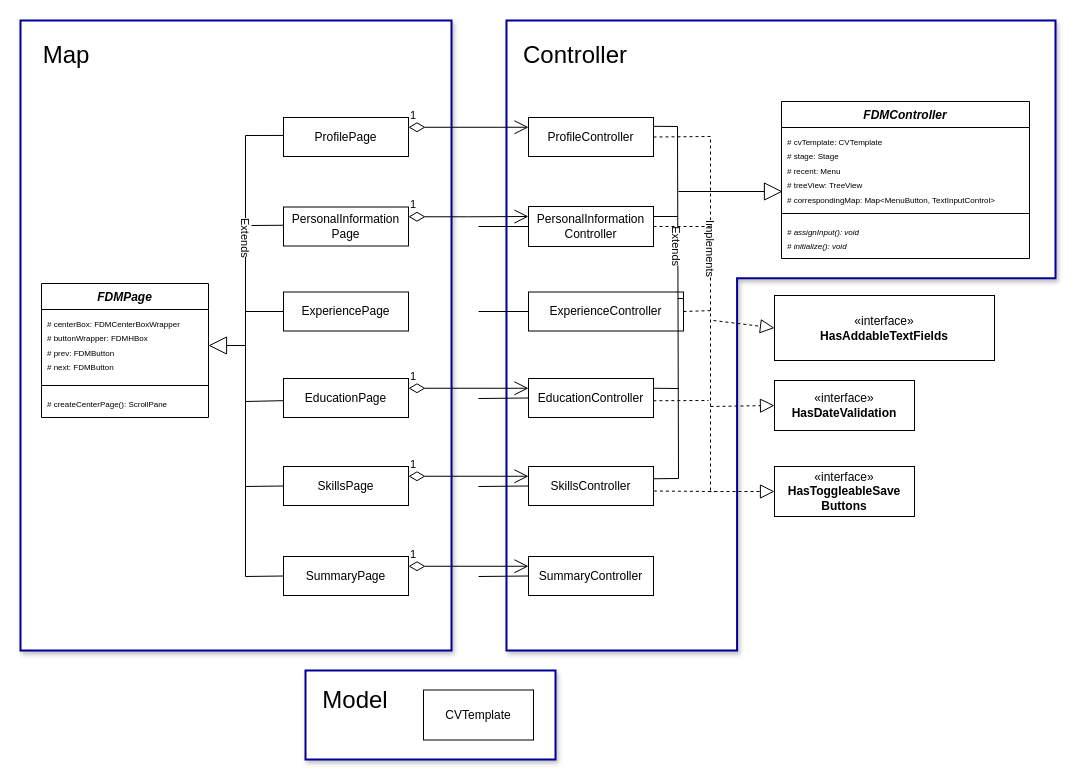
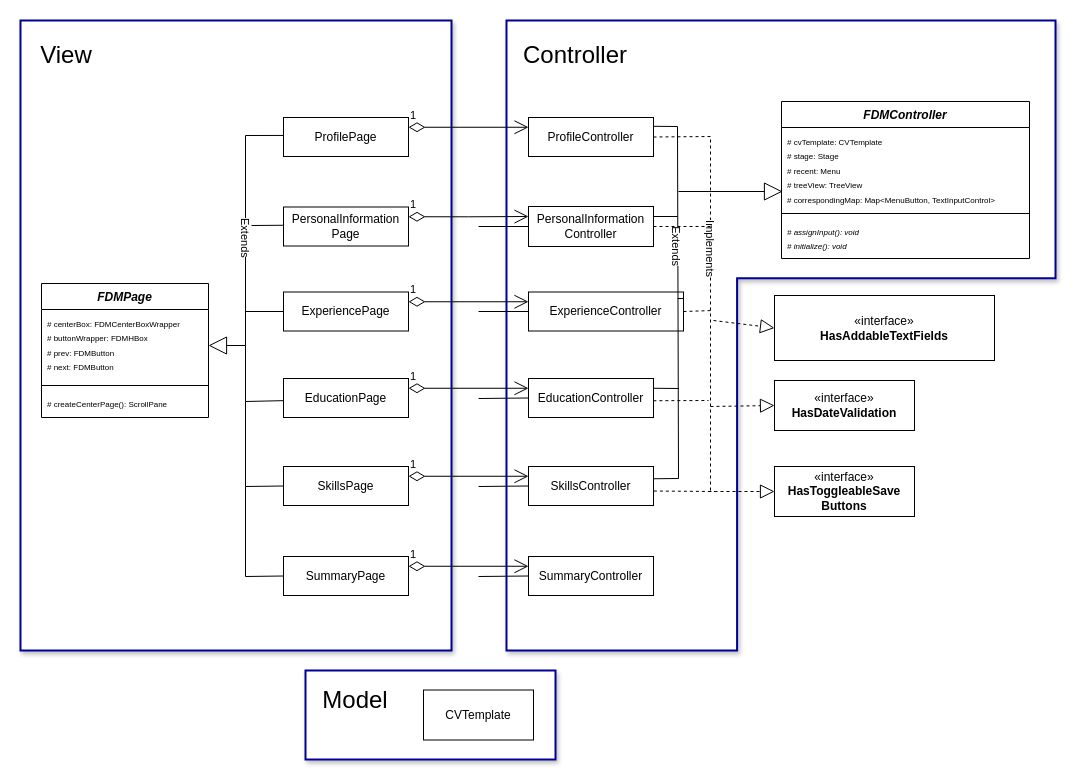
- <mxCell id="63" value="Map" style="text;html=1;align=center;verticalAlign=middle;whiteSpace=wrap;rounded=0;fontSize=24;" parent="1" vertex="1"><mxGeometry x="36" y="40" width="60" height="30" as="geometry" /></mxCell>
+ <mxCell id="63" value="View" style="text;html=1;align=center;verticalAlign=middle;whiteSpace=wrap;rounded=0;fontSize=24;" parent="1" vertex="1"><mxGeometry x="36" y="40" width="60" height="30" as="geometry" /></mxCell>
+ <mxCell id="40" value="1" style="endArrow=open;html=1;endSize=12;startArrow=diamondThin;startSize=14;startFill=0;edgeStyle=orthogonalEdgeStyle;align=left;verticalAlign=bottom;rounded=0;exitX=1;exitY=0.25;exitDx=0;exitDy=0;entryX=0;entryY=0.25;entryDx=0;entryDy=0;" parent="1" source="33" target="7" edge="1"><mxGeometry x="-1" y="3" relative="1" as="geometry"><mxPoint x="325" y="266" as="sourcePoint" /><mxPoint x="485" y="266" as="targetPoint" /></mxGeometry></mxCell>
